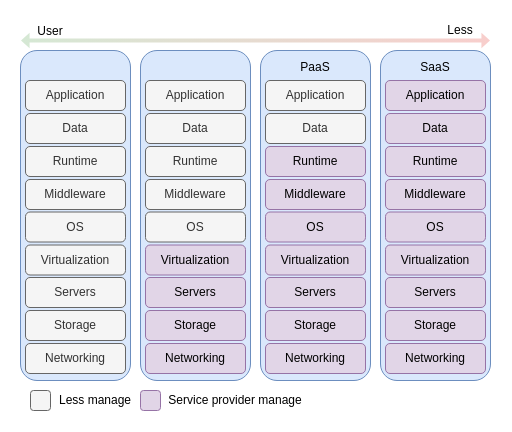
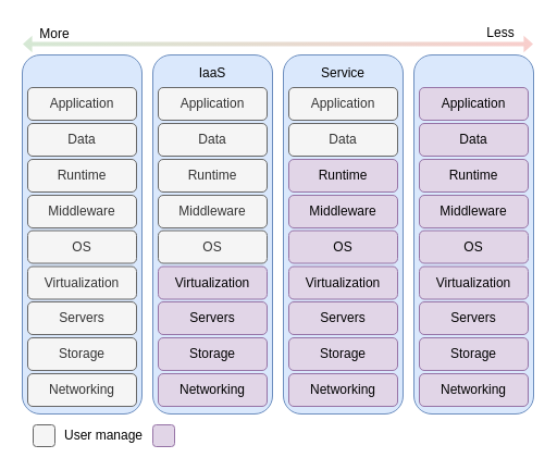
- <mxCell id="46" value="User" style="text;html=1;strokeColor=none;fillColor=none;align=center;verticalAlign=middle;whiteSpace=wrap;rounded=0;" parent="1" vertex="1"><mxGeometry x="30" y="21" width="40" height="20" as="geometry" /></mxCell>
+ <mxCell id="46" value="More" style="text;html=1;strokeColor=none;fillColor=none;align=center;verticalAlign=middle;whiteSpace=wrap;rounded=0;" parent="1" vertex="1"><mxGeometry x="30" y="21" width="40" height="20" as="geometry" /></mxCell>
+ <mxCell id="22" value="IaaS" style="text;html=1;strokeColor=none;fillColor=none;align=center;verticalAlign=middle;whiteSpace=wrap;rounded=0;" parent="1" vertex="1"><mxGeometry x="150" y="57" width="90" height="20" as="geometry" /></mxCell>
- <mxCell id="33" value="PaaS" style="text;html=1;strokeColor=none;fillColor=none;align=center;verticalAlign=middle;whiteSpace=wrap;rounded=0;" parent="1" vertex="1"><mxGeometry x="270" y="57" width="90" height="20" as="geometry" /></mxCell>
+ <mxCell id="33" value="Service" style="text;html=1;strokeColor=none;fillColor=none;align=center;verticalAlign=middle;whiteSpace=wrap;rounded=0;" parent="1" vertex="1"><mxGeometry x="270" y="57" width="90" height="20" as="geometry" /></mxCell>
- <mxCell id="44" value="SaaS" style="text;html=1;strokeColor=none;fillColor=none;align=center;verticalAlign=middle;whiteSpace=wrap;rounded=0;" parent="1" vertex="1"><mxGeometry x="390" y="57" width="90" height="20" as="geometry" /></mxCell>
- <mxCell id="49" value="Less manage" style="text;html=1;strokeColor=none;fillColor=none;align=center;verticalAlign=middle;whiteSpace=wrap;rounded=0;" parent="1" vertex="1"><mxGeometry x="50" y="390" width="90" height="20" as="geometry" /></mxCell>
+ <mxCell id="49" value="User manage" style="text;html=1;strokeColor=none;fillColor=none;align=center;verticalAlign=middle;whiteSpace=wrap;rounded=0;" parent="1" vertex="1"><mxGeometry x="50" y="390" width="90" height="20" as="geometry" /></mxCell>
- <mxCell id="51" value="Service provider manage" style="text;html=1;strokeColor=none;fillColor=none;align=center;verticalAlign=middle;whiteSpace=wrap;rounded=0;" parent="1" vertex="1"><mxGeometry x="160" y="390" width="150" height="20" as="geometry" /></mxCell>
